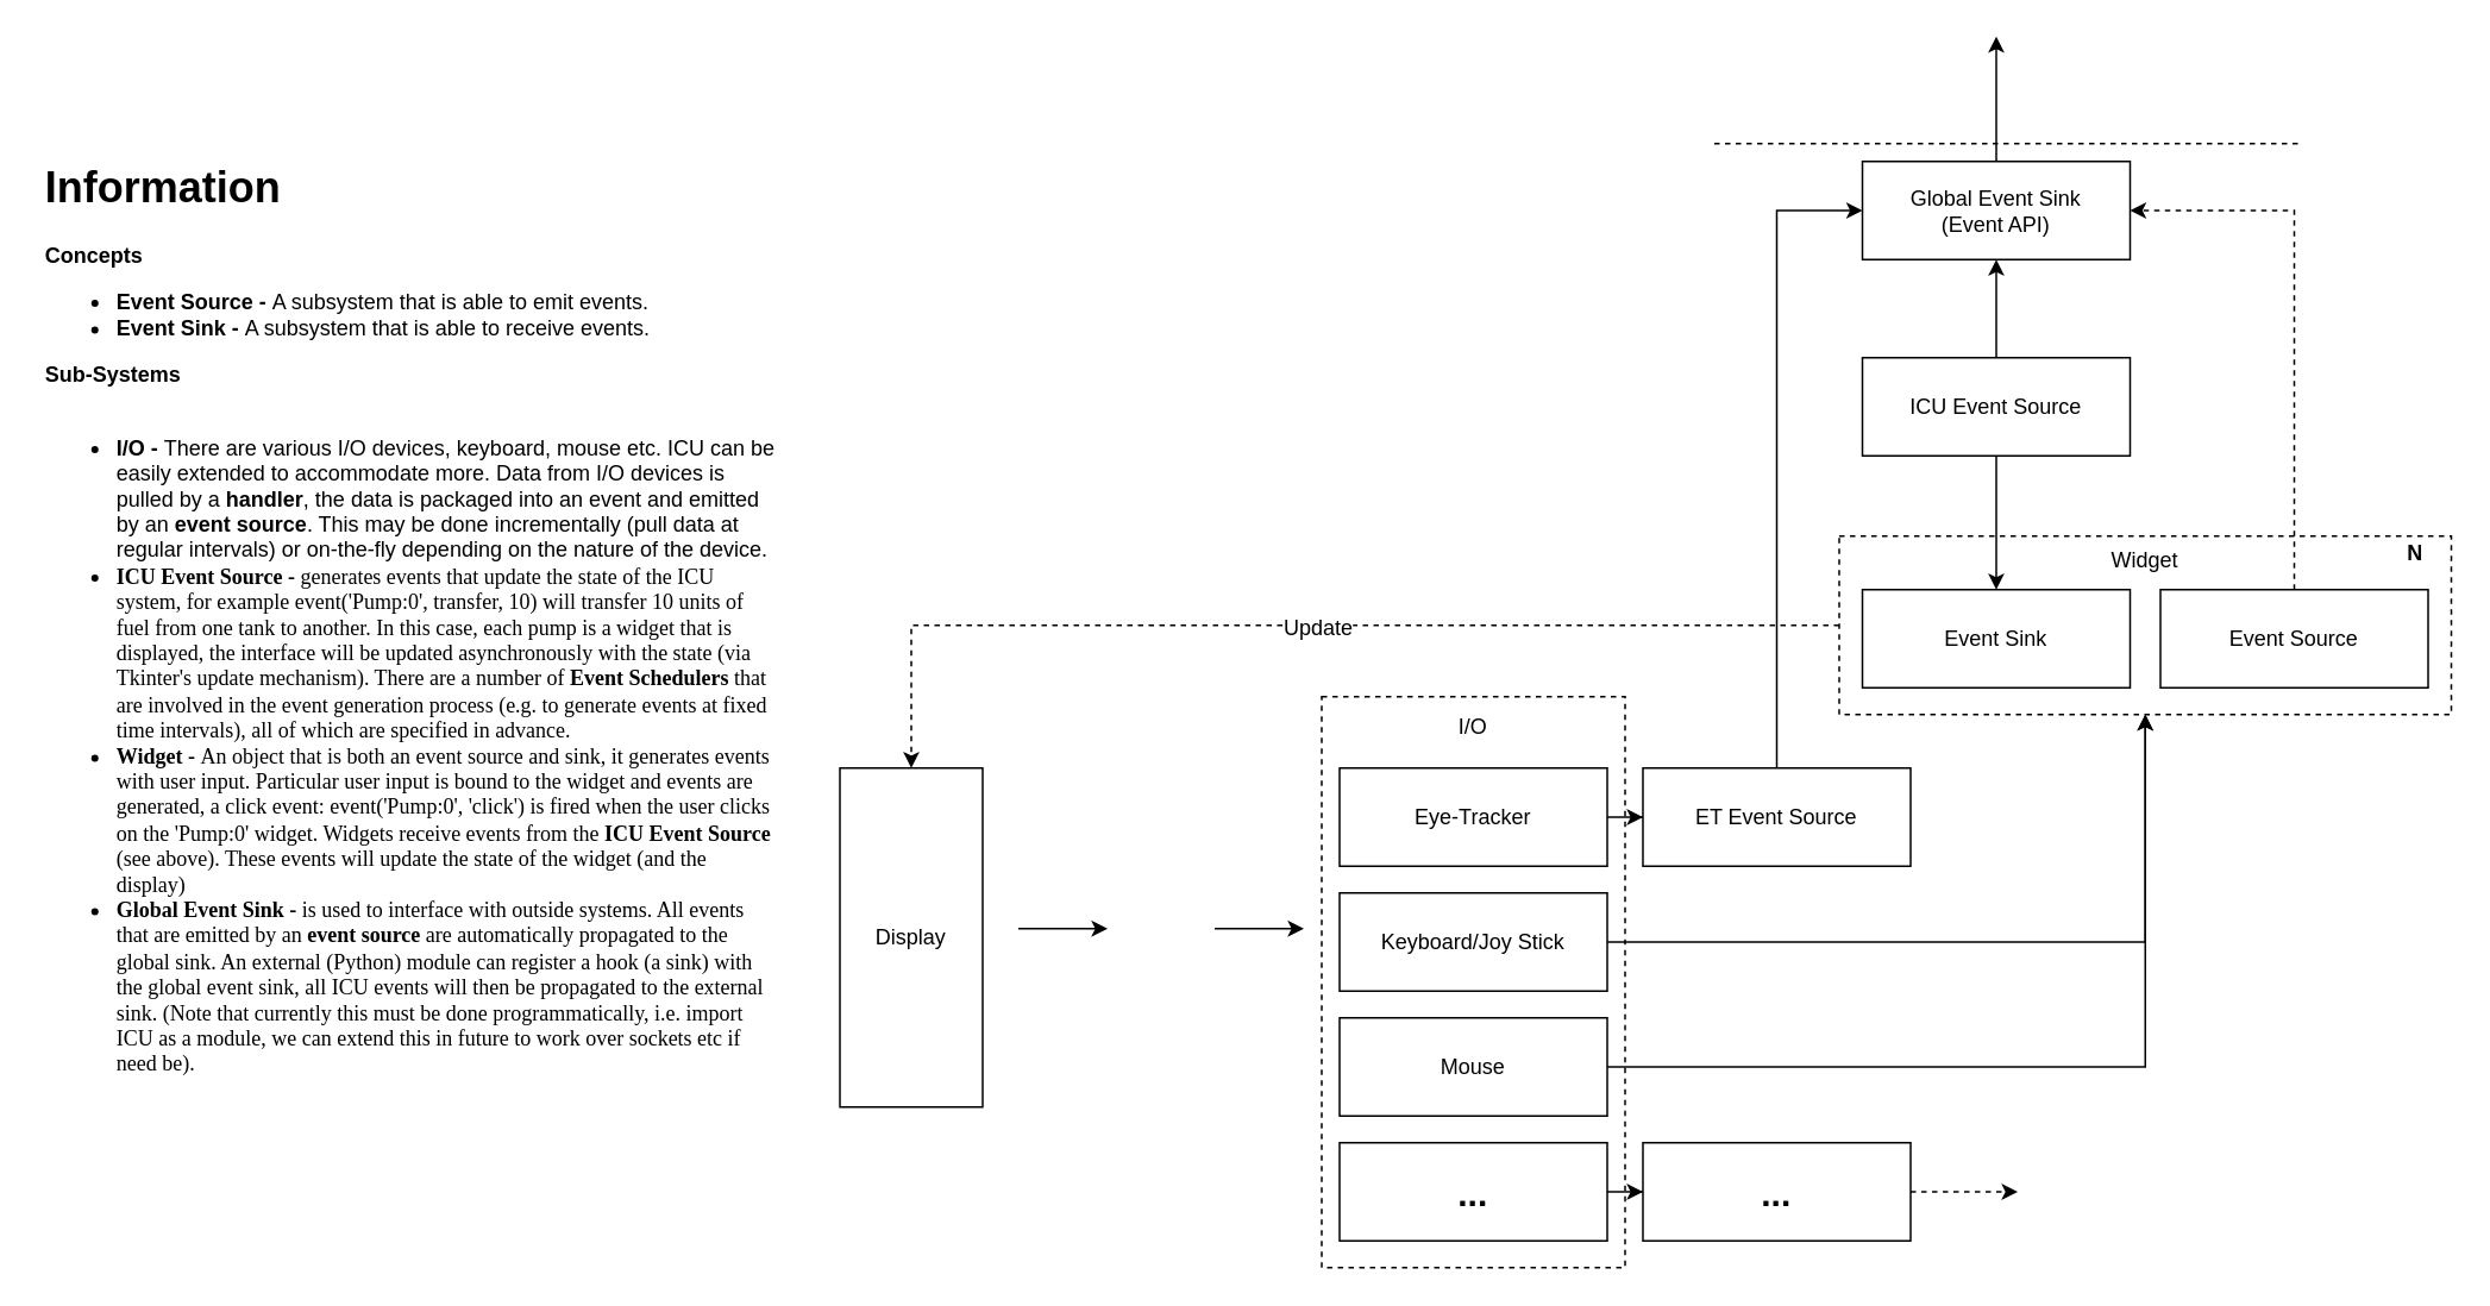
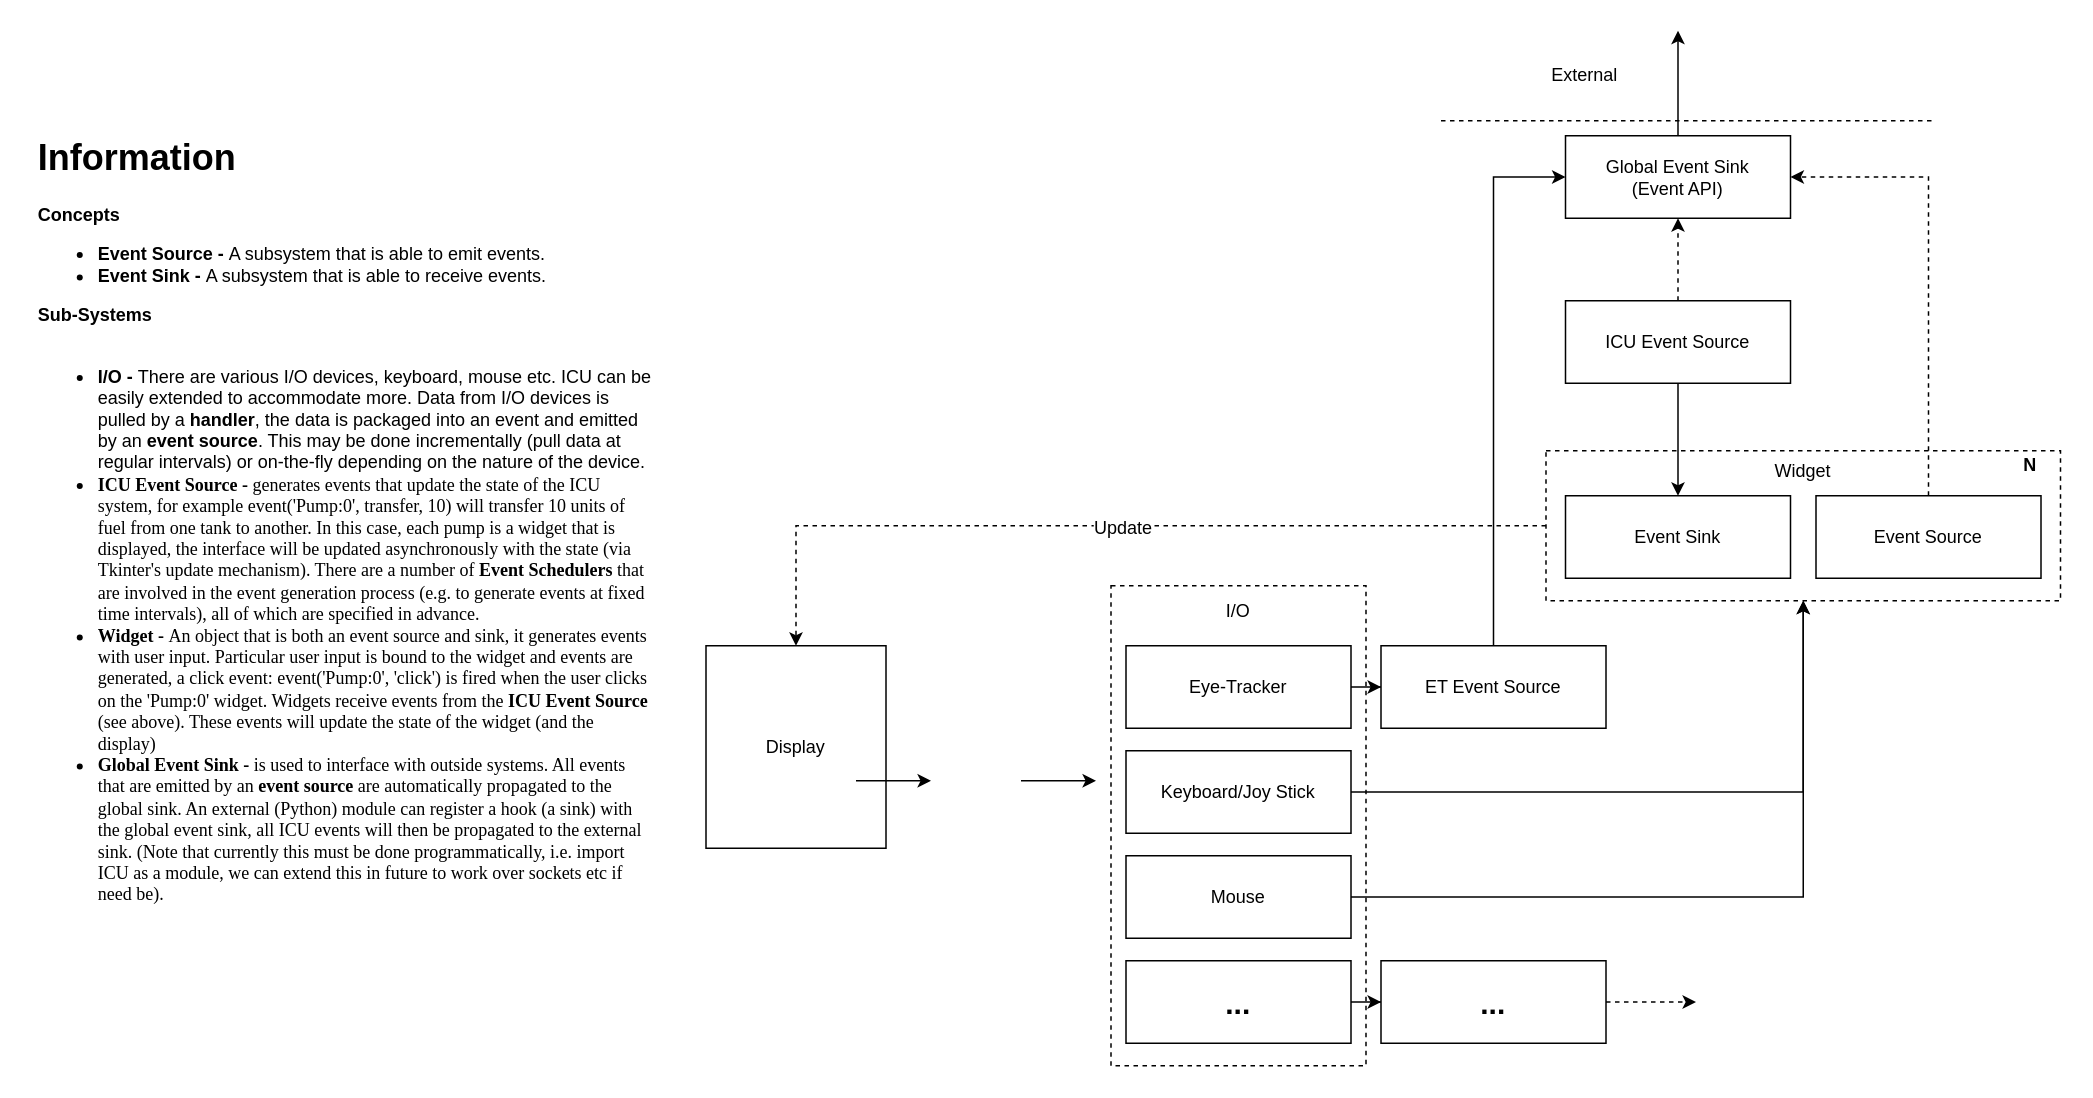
+ <mxCell id="33" value="&lt;div&gt;External&lt;/div&gt;" style="text;html=1;strokeColor=none;fillColor=none;align=center;verticalAlign=middle;whiteSpace=wrap;rounded=0;dashed=1;" vertex="1" parent="30"><mxGeometry x="76" width="40" height="20" as="geometry" /></mxCell>
- <mxCell id="28" style="edgeStyle=orthogonalEdgeStyle;rounded=0;orthogonalLoop=1;jettySize=auto;html=1;endArrow=classic;endFill=1;" edge="1" parent="1" source="29" target="31"><mxGeometry relative="1" as="geometry" /></mxCell>
+ <mxCell id="28" style="edgeStyle=orthogonalEdgeStyle;rounded=0;orthogonalLoop=1;jettySize=auto;html=1;endArrow=classic;endFill=1;dashed=1;" edge="1" parent="1" source="29" target="31"><mxGeometry relative="1" as="geometry" /></mxCell>
- <mxCell id="10" value="Display" style="rounded=0;whiteSpace=wrap;html=1;" vertex="1" parent="1"><mxGeometry x="470" y="430" width="80" height="190" as="geometry" /></mxCell>
+ <mxCell id="10" value="Display" style="rounded=0;whiteSpace=wrap;html=1;" vertex="1" parent="1"><mxGeometry x="470" y="430" width="120" height="135" as="geometry" /></mxCell>
